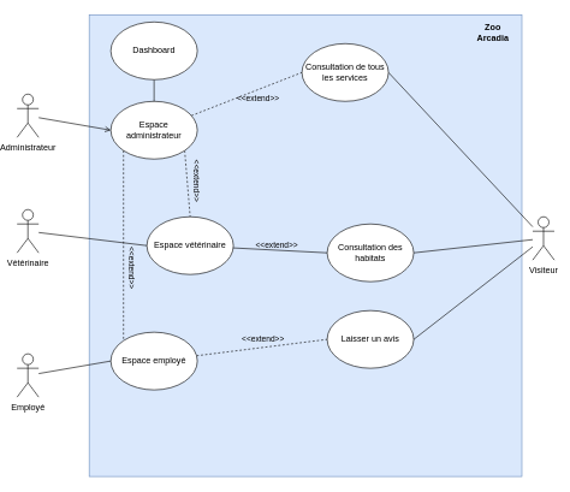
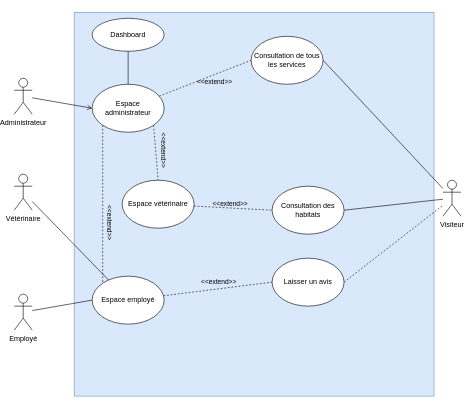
- <mxCell id="3" value="Zoo Arcadia" style="text;html=1;align=center;verticalAlign=middle;whiteSpace=wrap;rounded=0;fillColor=none;strokeColor=none;fontStyle=1" vertex="1" parent="1"><mxGeometry x="650" y="30" width="60" height="30" as="geometry" /></mxCell>
- <mxCell id="32" value="Dashboard" style="ellipse;whiteSpace=wrap;html=1;" vertex="1" parent="1"><mxGeometry x="150" y="30" width="120" height="80" as="geometry" /></mxCell>
+ <mxCell id="32" value="Dashboard" style="ellipse;whiteSpace=wrap;html=1;" vertex="1" parent="1"><mxGeometry x="150" y="30" width="120" height="55" as="geometry" /></mxCell>
- <mxCell id="26" value="" style="rounded=0;orthogonalLoop=1;jettySize=auto;html=1;entryX=0;entryY=0.5;entryDx=0;entryDy=0;endArrow=none;endFill=0;" edge="1" parent="1" source="12" target="27"><mxGeometry relative="1" as="geometry"><mxPoint x="50" y="321" as="sourcePoint" /><mxPoint x="450" y="350" as="targetPoint" /></mxGeometry></mxCell>
+ <mxCell id="26" value="" style="rounded=0;orthogonalLoop=1;jettySize=auto;html=1;endArrow=none;endFill=0;" edge="1" parent="1" source="12" target="29"><mxGeometry relative="1" as="geometry"><mxPoint x="50" y="321" as="sourcePoint" /><mxPoint x="450" y="350" as="targetPoint" /></mxGeometry></mxCell>
- <mxCell id="10" style="rounded=0;orthogonalLoop=1;jettySize=auto;html=1;entryX=0;entryY=0.5;entryDx=0;entryDy=0;endArrow=none;endFill=0;dashed=0;" edge="1" parent="1" source="27" target="17"><mxGeometry relative="1" as="geometry" /></mxCell>
+ <mxCell id="10" style="rounded=0;orthogonalLoop=1;jettySize=auto;html=1;entryX=0;entryY=0.5;entryDx=0;entryDy=0;endArrow=none;endFill=0;dashed=1;" edge="1" parent="1" source="27" target="17"><mxGeometry relative="1" as="geometry" /></mxCell>
- <mxCell id="19" style="rounded=0;orthogonalLoop=1;jettySize=auto;html=1;exitX=1;exitY=0.5;exitDx=0;exitDy=0;endArrow=none;endFill=0;" edge="1" parent="1" source="18" target="6"><mxGeometry relative="1" as="geometry" /></mxCell>
+ <mxCell id="19" style="rounded=0;orthogonalLoop=1;jettySize=auto;html=1;exitX=1;exitY=0.5;exitDx=0;exitDy=0;endArrow=none;endFill=0;dashed=1;" edge="1" parent="1" source="18" target="6"><mxGeometry relative="1" as="geometry" /></mxCell>
